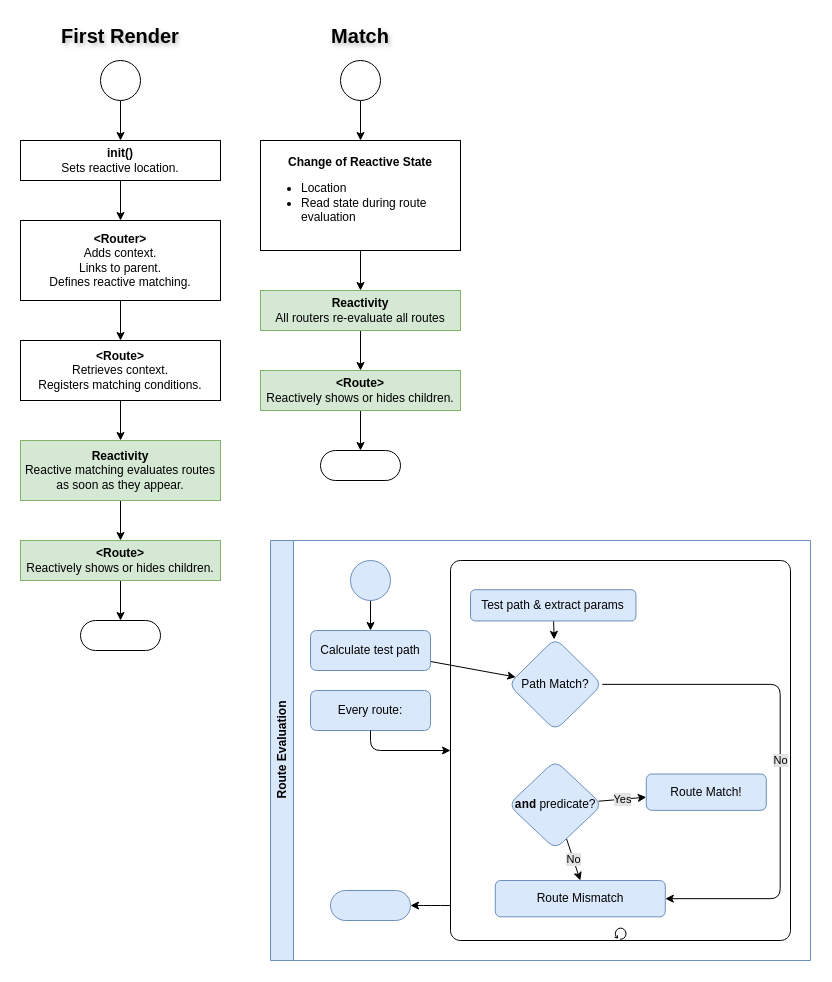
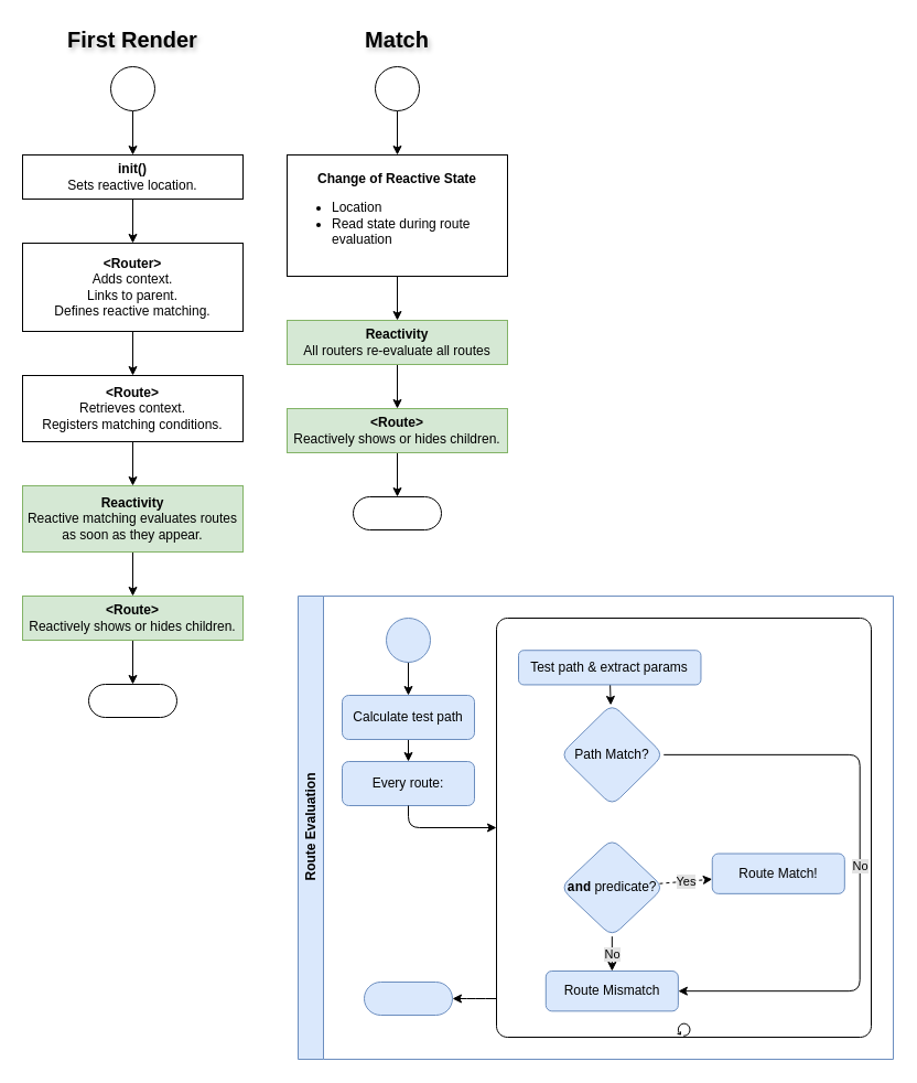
- <mxCell id="21" value="" style="edgeStyle=none;html=1;" parent="20" source="22" target="29" edge="1"><mxGeometry relative="1" as="geometry" /></mxCell>
+ <mxCell id="21" value="" style="edgeStyle=none;html=1;" parent="20" source="22" target="23" edge="1"><mxGeometry relative="1" as="geometry" /></mxCell>
- <mxCell id="30" value="Yes" style="edgeStyle=none;html=1;labelBackgroundColor=light-dark(#E3E3E3,#EDEDED);" parent="25" source="32" target="33" edge="1"><mxGeometry relative="1" as="geometry" /></mxCell>
+ <mxCell id="30" value="Yes" style="edgeStyle=none;html=1;labelBackgroundColor=light-dark(#E3E3E3,#EDEDED);dashed=1;" parent="25" source="32" target="33" edge="1"><mxGeometry relative="1" as="geometry" /></mxCell>
- <mxCell id="34" value="Route Mismatch" style="whiteSpace=wrap;html=1;rounded=1;fillColor=#dae8fc;strokeColor=#6c8ebf;" parent="25" vertex="1"><mxGeometry x="44.787" y="320" width="170" height="36.333" as="geometry" /></mxCell>
+ <mxCell id="34" value="Route Mismatch" style="whiteSpace=wrap;html=1;rounded=1;fillColor=#dae8fc;strokeColor=#6c8ebf;" parent="25" vertex="1"><mxGeometry x="44.787" y="320" width="120.082" height="36.333" as="geometry" /></mxCell>
